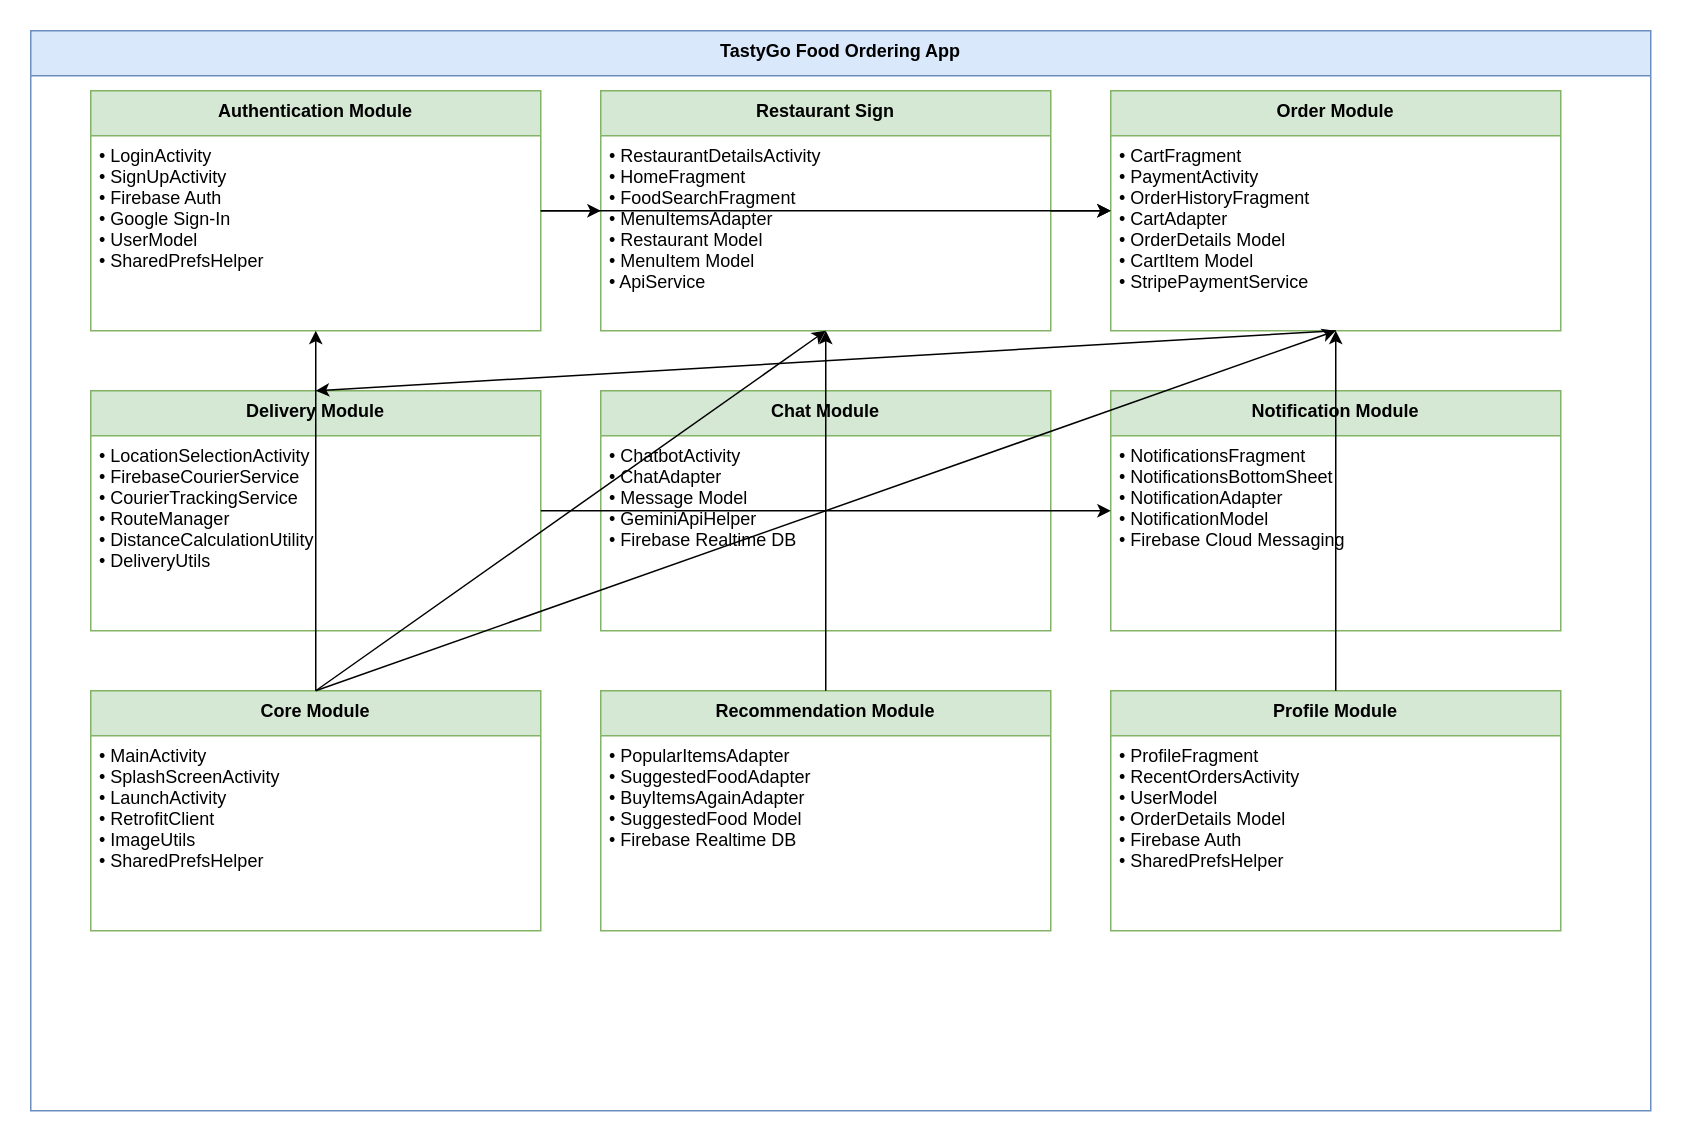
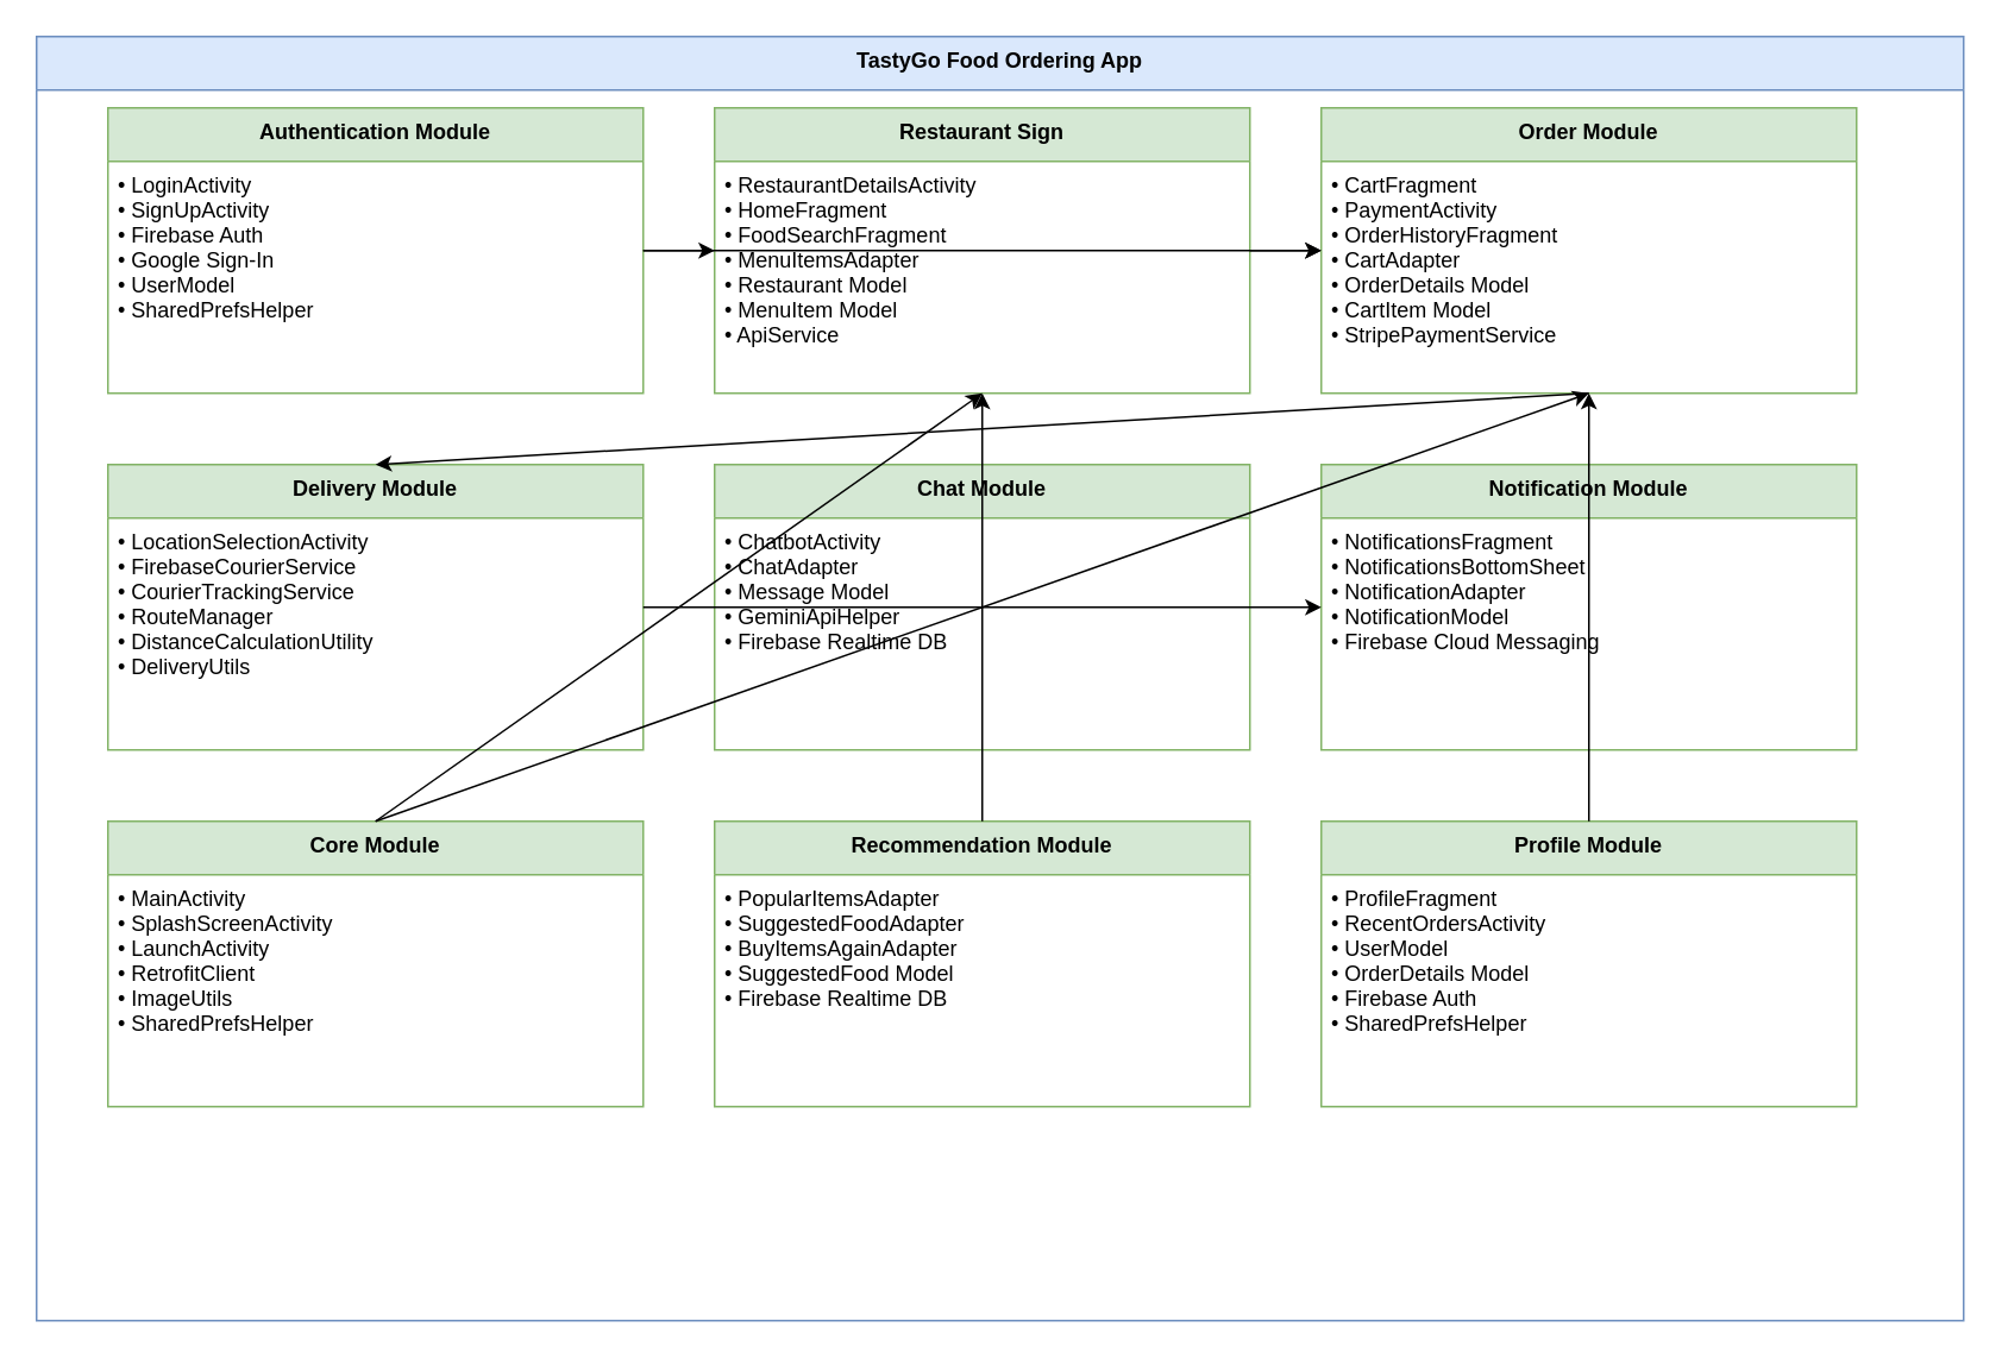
- <mxCell id="26" value="" style="endArrow=classic;html=1;exitX=0.5;exitY=0;exitDx=0;exitDy=0;entryX=0.5;entryY=1;entryDx=0;entryDy=0;" edge="1" parent="2" source="15" target="3"><mxGeometry width="50" height="50" relative="1" as="geometry"><mxPoint x="540" y="280" as="sourcePoint" /><mxPoint x="590" y="230" as="targetPoint" /></mxGeometry></mxCell>
